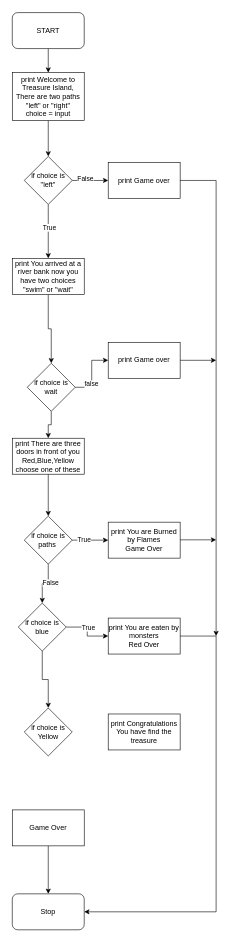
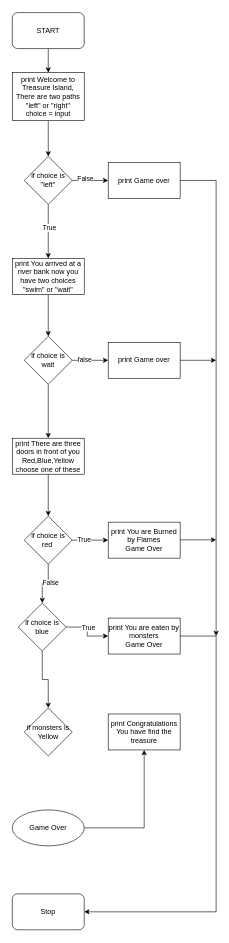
- <mxCell id="17" value="if choice is wait" style="rhombus;whiteSpace=wrap;html=1;" vertex="1" parent="1"><mxGeometry x="45" y="605" width="80" height="80" as="geometry" /></mxCell>
+ <mxCell id="17" value="if choice is wait" style="rhombus;whiteSpace=wrap;html=1;" vertex="1" parent="1"><mxGeometry x="40" y="560" width="80" height="80" as="geometry" /></mxCell>
- <mxCell id="25" value="if choice is paths&amp;nbsp;" style="rhombus;whiteSpace=wrap;html=1;" vertex="1" parent="1"><mxGeometry x="40" y="860" width="80" height="80" as="geometry" /></mxCell>
+ <mxCell id="25" value="if choice is red&amp;nbsp;" style="rhombus;whiteSpace=wrap;html=1;" vertex="1" parent="1"><mxGeometry x="40" y="860" width="80" height="80" as="geometry" /></mxCell>
- <mxCell id="31" value="print You are eaten by monsters&lt;div&gt;Red Over&lt;/div&gt;" style="whiteSpace=wrap;html=1;" vertex="1" parent="1"><mxGeometry x="180" y="1030" width="120" height="60" as="geometry" /></mxCell>
+ <mxCell id="31" value="print You are eaten by monsters&lt;div&gt;Game Over&lt;/div&gt;" style="whiteSpace=wrap;html=1;" vertex="1" parent="1"><mxGeometry x="180" y="1030" width="120" height="60" as="geometry" /></mxCell>
- <mxCell id="32" value="if choice is Yellow" style="rhombus;whiteSpace=wrap;html=1;" vertex="1" parent="1"><mxGeometry x="40" y="1180" width="80" height="80" as="geometry" /></mxCell>
+ <mxCell id="32" value="if monsters is Yellow" style="rhombus;whiteSpace=wrap;html=1;" vertex="1" parent="1"><mxGeometry x="40" y="1180" width="80" height="80" as="geometry" /></mxCell>
- <mxCell id="35" value="Game Over" style="whiteSpace=wrap;html=1;" vertex="1" parent="1"><mxGeometry x="20" y="1350" width="120" height="60" as="geometry" /></mxCell>
+ <mxCell id="35" value="Game Over" style="ellipse;whiteSpace=wrap;html=1;" vertex="1" parent="1"><mxGeometry x="20" y="1350" width="120" height="60" as="geometry" /></mxCell>
- <mxCell id="34" value="" style="edgeStyle=orthogonalEdgeStyle;rounded=0;orthogonalLoop=1;jettySize=auto;html=1;" edge="1" parent="1" source="35" target="36"><mxGeometry relative="1" as="geometry" /></mxCell>
+ <mxCell id="34" value="" style="edgeStyle=orthogonalEdgeStyle;rounded=0;orthogonalLoop=1;jettySize=auto;html=1;" edge="1" parent="1" source="35" target="33"><mxGeometry relative="1" as="geometry" /></mxCell>
